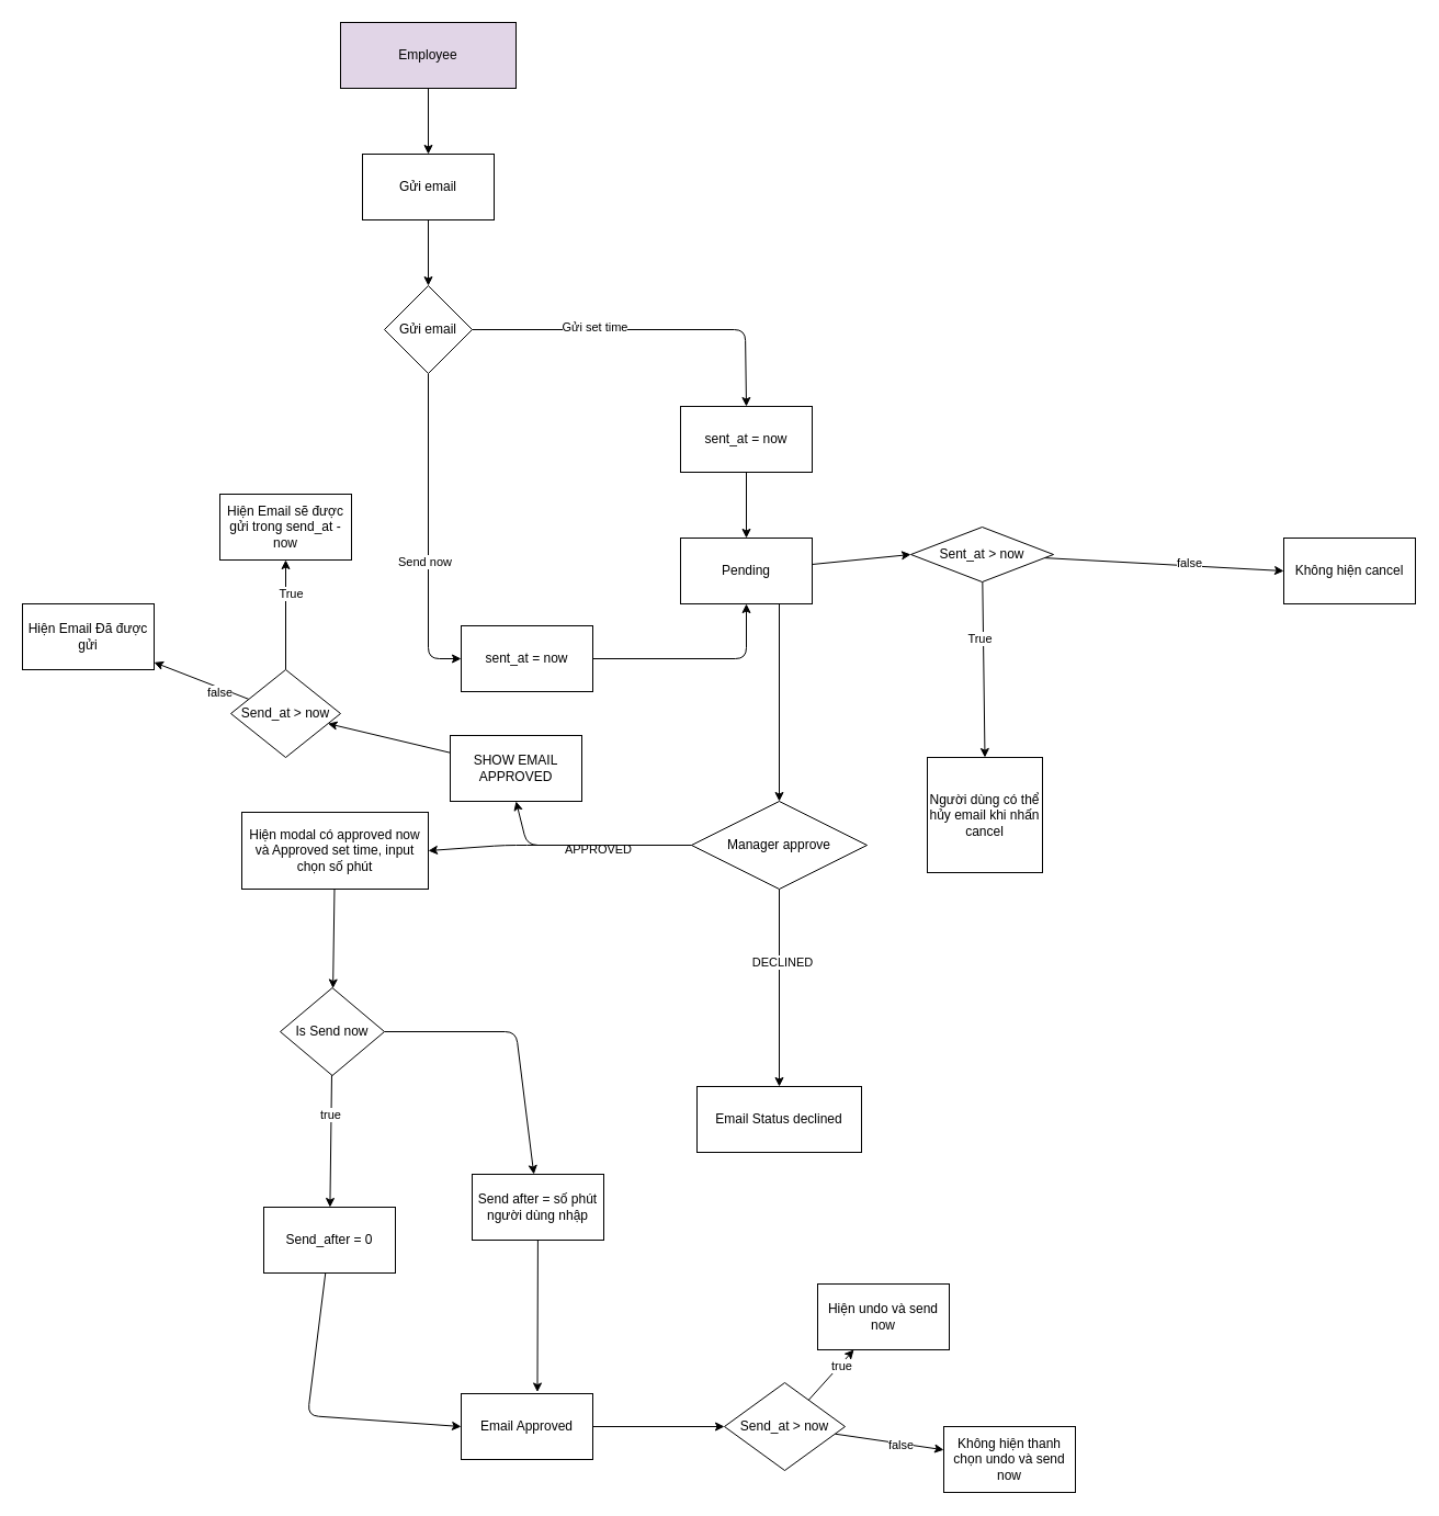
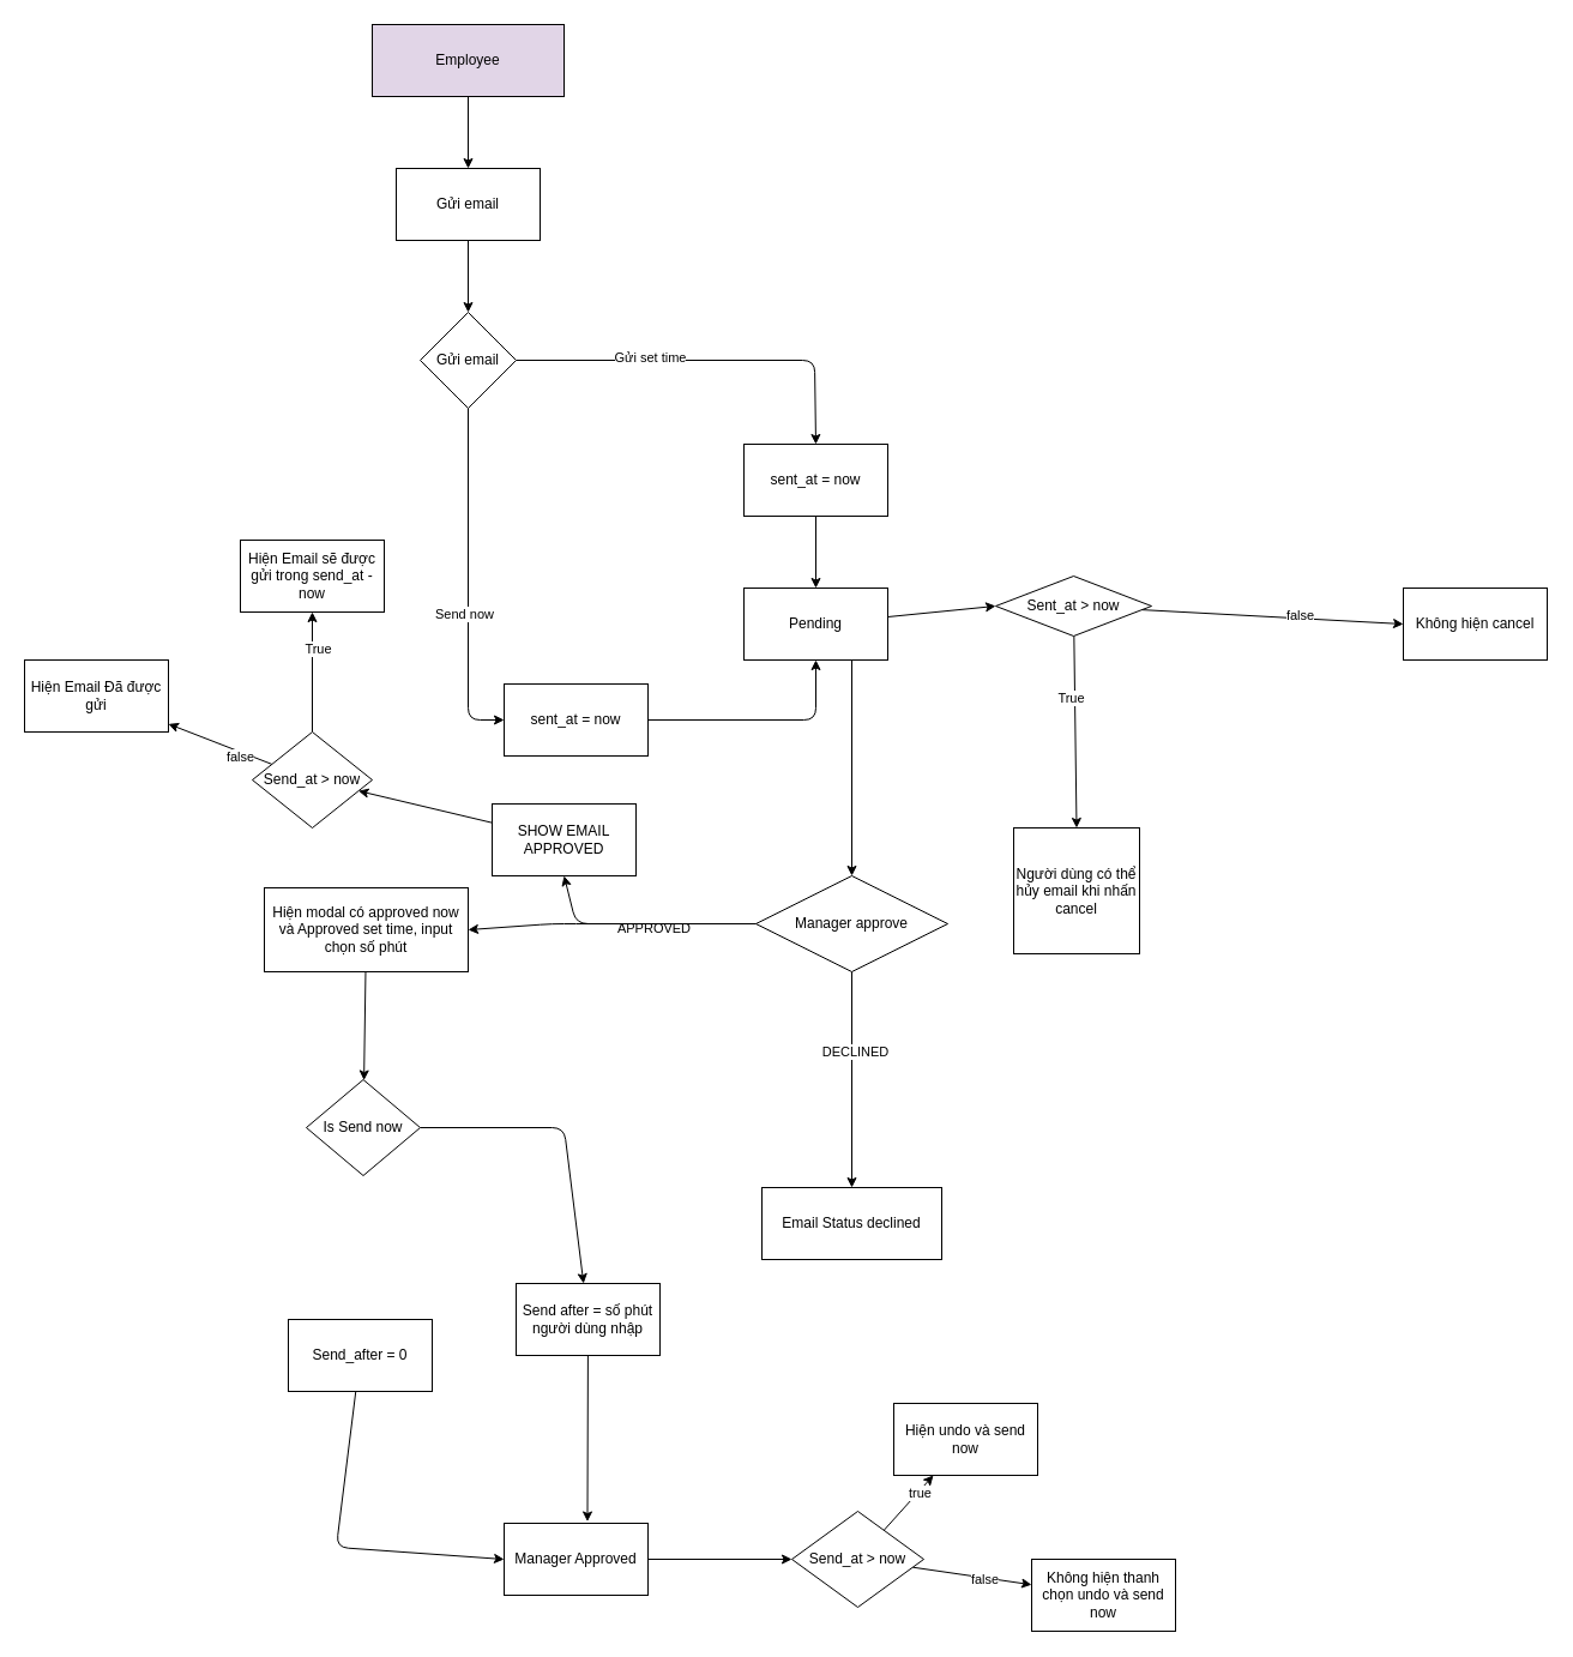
- <mxCell id="34" style="edgeStyle=none;html=1;" parent="1" source="37" target="39" edge="1"><mxGeometry relative="1" as="geometry"><mxPoint x="300" y="1130" as="targetPoint" /></mxGeometry></mxCell>
- <mxCell id="35" value="true" style="edgeLabel;html=1;align=center;verticalAlign=middle;resizable=0;points=[];" parent="34" vertex="1" connectable="0"><mxGeometry x="-0.396" y="-1" relative="1" as="geometry"><mxPoint as="offset" /></mxGeometry></mxCell>
- <mxCell id="43" value="Email Approved" style="rounded=0;whiteSpace=wrap;html=1;" parent="1" vertex="1"><mxGeometry x="420" y="1270" width="120" height="60" as="geometry" /></mxCell>
+ <mxCell id="43" value="Manager Approved" style="rounded=0;whiteSpace=wrap;html=1;" parent="1" vertex="1"><mxGeometry x="420" y="1270" width="120" height="60" as="geometry" /></mxCell>
